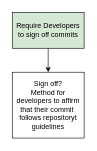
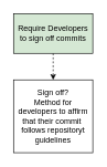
- <mxCell id="2" value="" style="edgeStyle=orthogonalEdgeStyle;rounded=0;orthogonalLoop=1;jettySize=auto;html=1;" edge="1" parent="1" source="3" target="4"><mxGeometry relative="1" as="geometry" /></mxCell>
+ <mxCell id="2" value="" style="edgeStyle=orthogonalEdgeStyle;rounded=0;orthogonalLoop=1;jettySize=auto;html=1;dashed=1;" edge="1" parent="1" source="3" target="4"><mxGeometry relative="1" as="geometry" /></mxCell>
